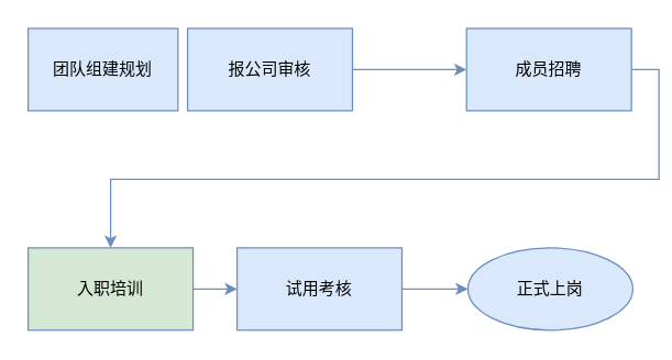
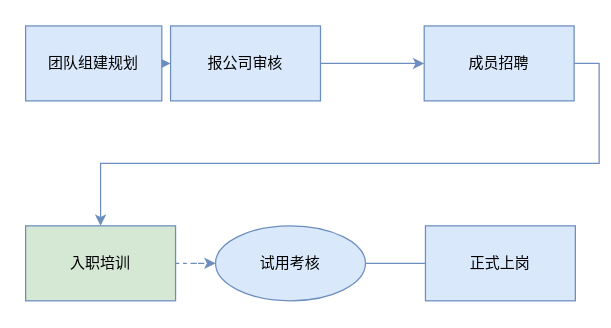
+ <mxCell id="2" style="edgeStyle=orthogonalEdgeStyle;rounded=0;orthogonalLoop=1;jettySize=auto;html=1;exitX=1;exitY=0.5;exitDx=0;exitDy=0;entryX=0;entryY=0.5;entryDx=0;entryDy=0;fillColor=#dae8fc;strokeColor=#6c8ebf;" edge="1" parent="1" source="3" target="5"><mxGeometry relative="1" as="geometry" /></mxCell>
- <mxCell id="11" style="edgeStyle=orthogonalEdgeStyle;rounded=0;orthogonalLoop=1;jettySize=auto;html=1;exitX=1;exitY=0.5;exitDx=0;exitDy=0;fillColor=#dae8fc;strokeColor=#6c8ebf;" edge="1" parent="1" source="12" target="10"><mxGeometry relative="1" as="geometry" /></mxCell>
+ <mxCell id="11" style="edgeStyle=orthogonalEdgeStyle;rounded=0;orthogonalLoop=1;jettySize=auto;html=1;exitX=1;exitY=0.5;exitDx=0;exitDy=0;fillColor=#dae8fc;strokeColor=#6c8ebf;dashed=1;" edge="1" parent="1" source="12" target="10"><mxGeometry relative="1" as="geometry" /></mxCell>
- <mxCell id="10" value="试用考核" style="rounded=0;whiteSpace=wrap;html=1;fillColor=#dae8fc;strokeColor=#6c8ebf;" vertex="1" parent="1"><mxGeometry x="172" y="180" width="120" height="60" as="geometry" /></mxCell>
+ <mxCell id="10" value="试用考核" style="ellipse;whiteSpace=wrap;html=1;fillColor=#dae8fc;strokeColor=#6c8ebf;" vertex="1" parent="1"><mxGeometry x="172" y="180" width="120" height="60" as="geometry" /></mxCell>
- <mxCell id="9" style="edgeStyle=orthogonalEdgeStyle;rounded=0;orthogonalLoop=1;jettySize=auto;html=1;exitX=1;exitY=0.5;exitDx=0;exitDy=0;entryX=0;entryY=0.5;entryDx=0;entryDy=0;fillColor=#dae8fc;strokeColor=#6c8ebf;" edge="1" parent="1" source="10" target="8"><mxGeometry relative="1" as="geometry" /></mxCell>
+ <mxCell id="9" style="edgeStyle=orthogonalEdgeStyle;rounded=0;orthogonalLoop=1;jettySize=auto;html=1;exitX=1;exitY=0.5;exitDx=0;exitDy=0;entryX=0;entryY=0.5;entryDx=0;entryDy=0;fillColor=#dae8fc;strokeColor=#6c8ebf;endArrow=none;" edge="1" parent="1" source="10" target="8"><mxGeometry relative="1" as="geometry" /></mxCell>
- <mxCell id="8" value="正式上岗" style="ellipse;whiteSpace=wrap;html=1;fillColor=#dae8fc;strokeColor=#6c8ebf;" vertex="1" parent="1"><mxGeometry x="340" y="180" width="120" height="60" as="geometry" /></mxCell>
+ <mxCell id="8" value="正式上岗" style="rounded=0;whiteSpace=wrap;html=1;fillColor=#dae8fc;strokeColor=#6c8ebf;" vertex="1" parent="1"><mxGeometry x="340" y="180" width="120" height="60" as="geometry" /></mxCell>
